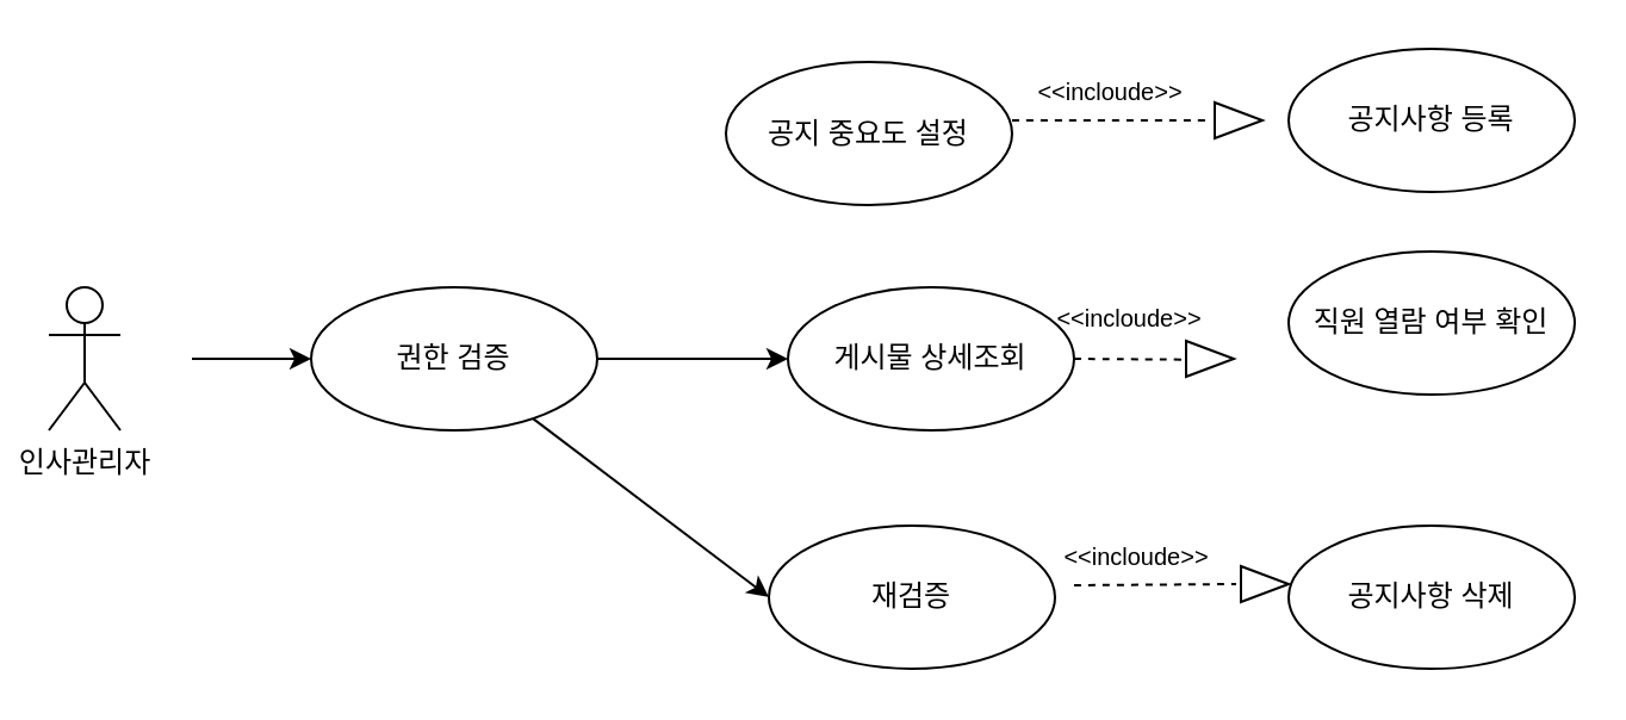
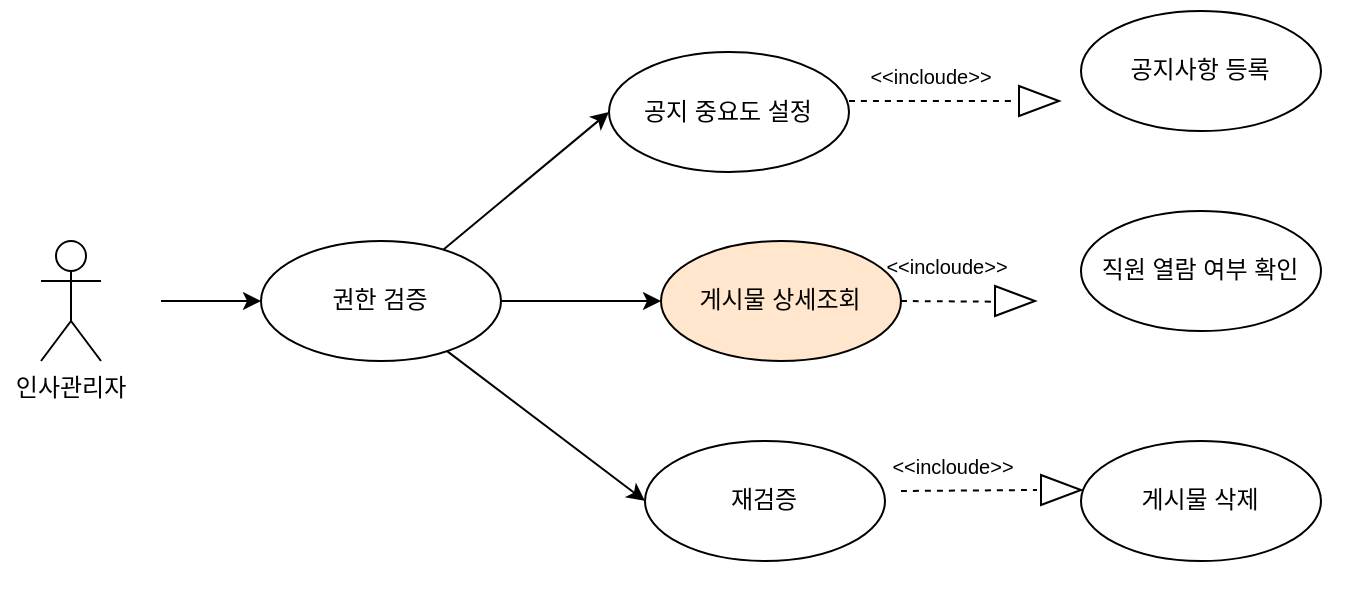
- <mxCell id="3" value="공지사항 등록" style="ellipse;whiteSpace=wrap;html=1;" parent="1" vertex="1"><mxGeometry x="540" y="20" width="120" height="60" as="geometry" /></mxCell>
+ <mxCell id="3" value="공지사항 등록" style="ellipse;whiteSpace=wrap;html=1;" parent="1" vertex="1"><mxGeometry x="540" y="5" width="120" height="60" as="geometry" /></mxCell>
+ <mxCell id="11" value="" style="entryX=0;entryY=0.5;entryDx=0;entryDy=0;" parent="1" source="2" target="12" edge="1"><mxGeometry relative="1" as="geometry"><mxPoint x="246" y="139" as="sourcePoint" /><mxPoint x="534" y="81" as="targetPoint" /></mxGeometry></mxCell>
- <mxCell id="6" value="게시물 상세조회" style="ellipse;whiteSpace=wrap;html=1;" parent="1" vertex="1"><mxGeometry x="330" y="120" width="120" height="60" as="geometry" /></mxCell>
+ <mxCell id="6" value="게시물 상세조회" style="ellipse;whiteSpace=wrap;html=1;fillColor=#ffe6cc;" parent="1" vertex="1"><mxGeometry x="330" y="120" width="120" height="60" as="geometry" /></mxCell>
- <mxCell id="5" value="공지사항 삭제" style="ellipse;whiteSpace=wrap;html=1;" parent="1" vertex="1"><mxGeometry x="540" y="220" width="120" height="60" as="geometry" /></mxCell>
+ <mxCell id="5" value="게시물 삭제" style="ellipse;whiteSpace=wrap;html=1;" parent="1" vertex="1"><mxGeometry x="540" y="220" width="120" height="60" as="geometry" /></mxCell>
